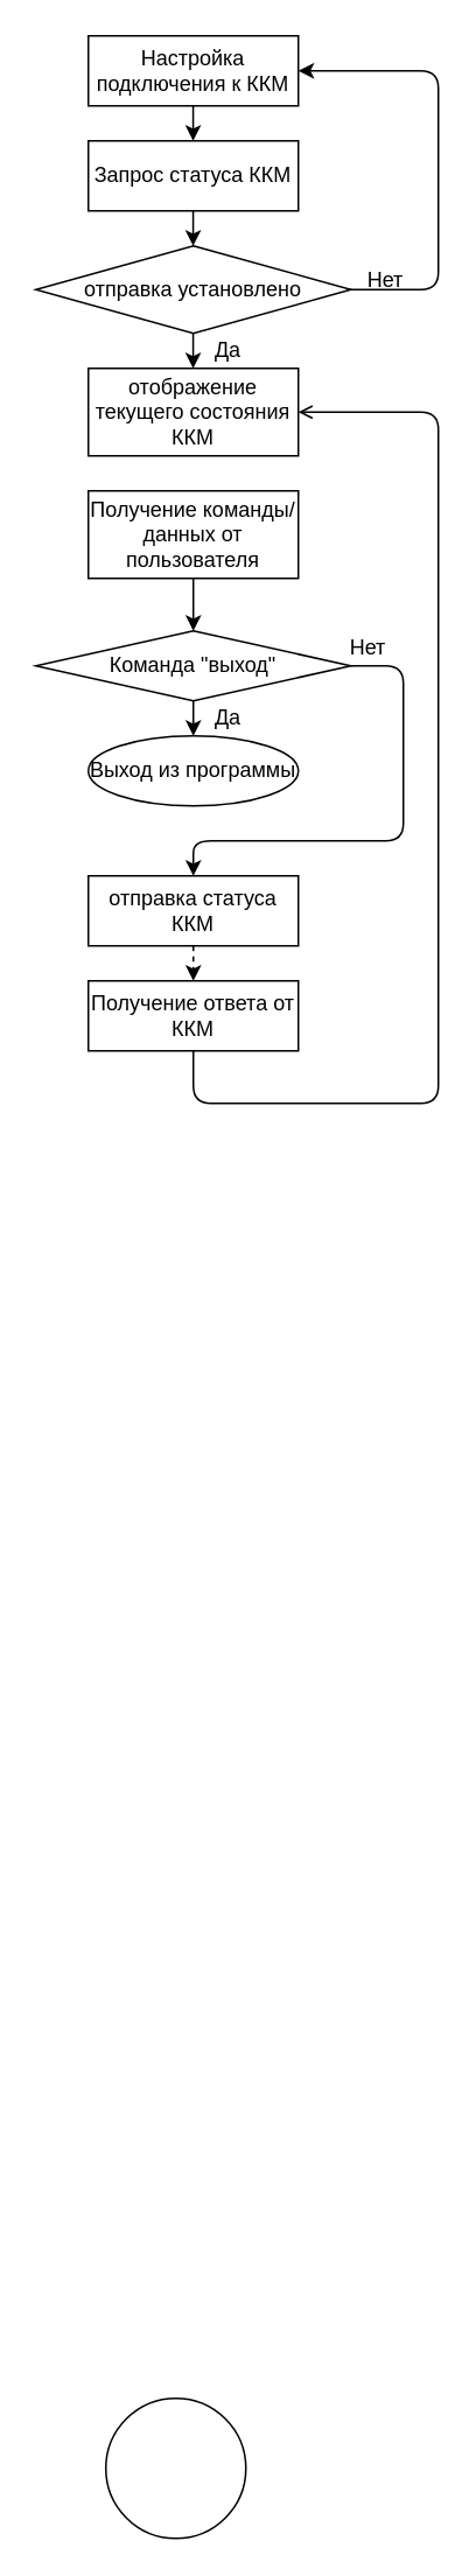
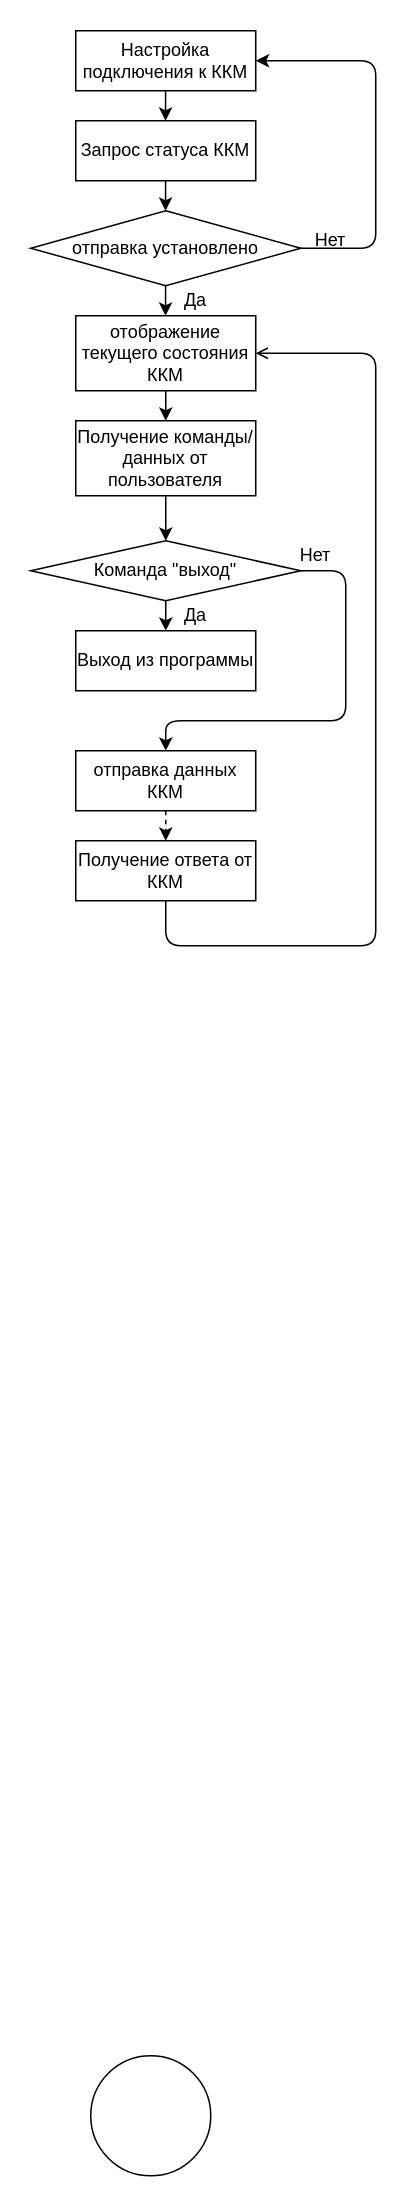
+ <mxCell id="14" value="" style="endArrow=classic;html=1;exitX=0.5;exitY=1;exitDx=0;exitDy=0;entryX=0.5;entryY=0;entryDx=0;entryDy=0;" edge="1" parent="1" source="5" target="6"><mxGeometry width="50" height="50" relative="1" as="geometry"><mxPoint x="40" y="290" as="sourcePoint" /><mxPoint x="-230" y="190" as="targetPoint" /></mxGeometry></mxCell>
- <mxCell id="18" value="Выход из программы" style="ellipse;whiteSpace=wrap;html=1;" vertex="1" parent="1"><mxGeometry x="50" y="420" width="120" height="40" as="geometry" /></mxCell>
+ <mxCell id="18" value="Выход из программы" style="whiteSpace=wrap;html=1;rounded=0;" vertex="1" parent="1"><mxGeometry x="50" y="420" width="120" height="40" as="geometry" /></mxCell>
- <mxCell id="7" value="отправка статуса ККМ" style="rounded=0;whiteSpace=wrap;html=1;" vertex="1" parent="1"><mxGeometry x="50" y="500" width="120" height="40" as="geometry" /></mxCell>
+ <mxCell id="7" value="отправка данных ККМ" style="rounded=0;whiteSpace=wrap;html=1;" vertex="1" parent="1"><mxGeometry x="50" y="500" width="120" height="40" as="geometry" /></mxCell>
